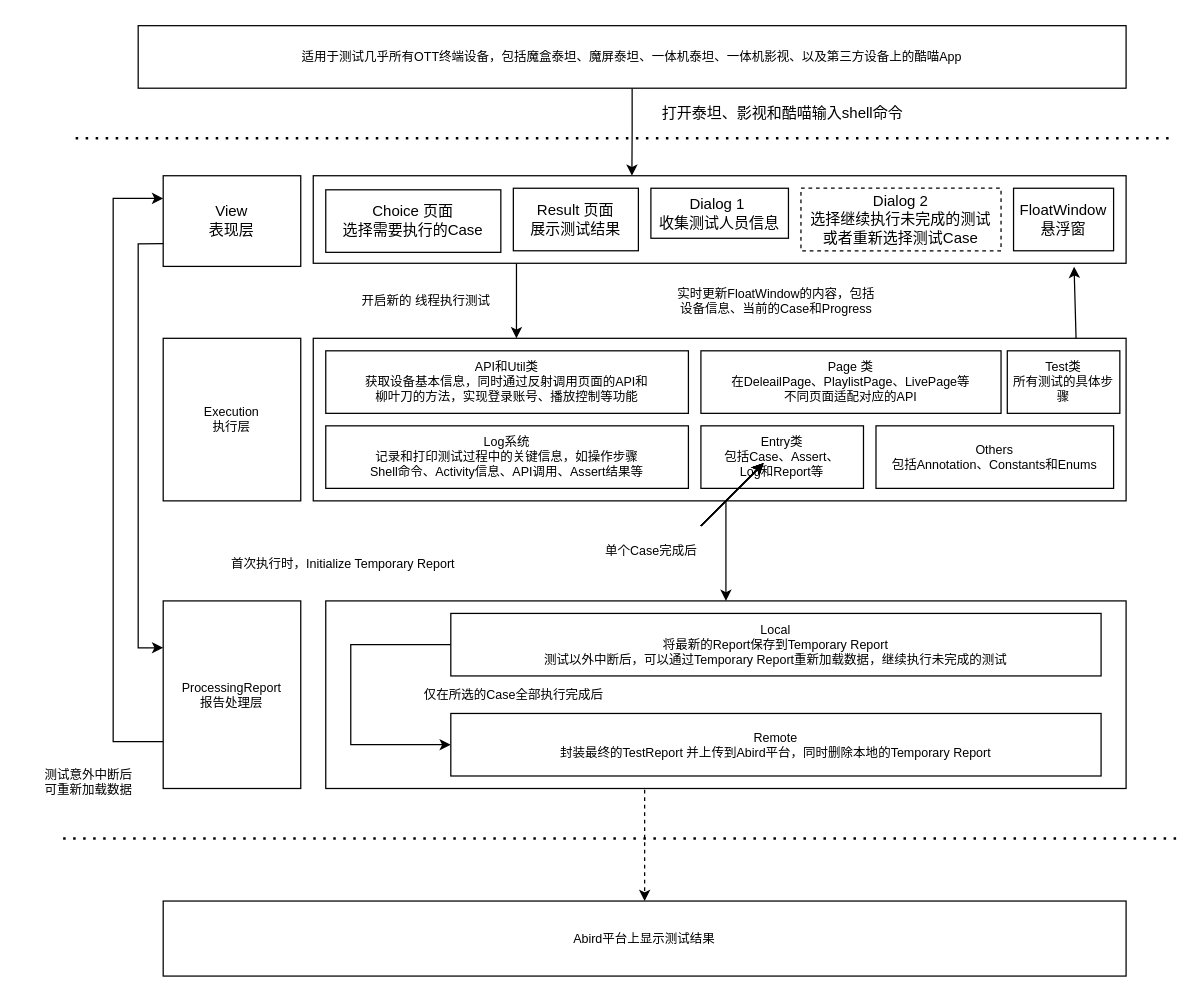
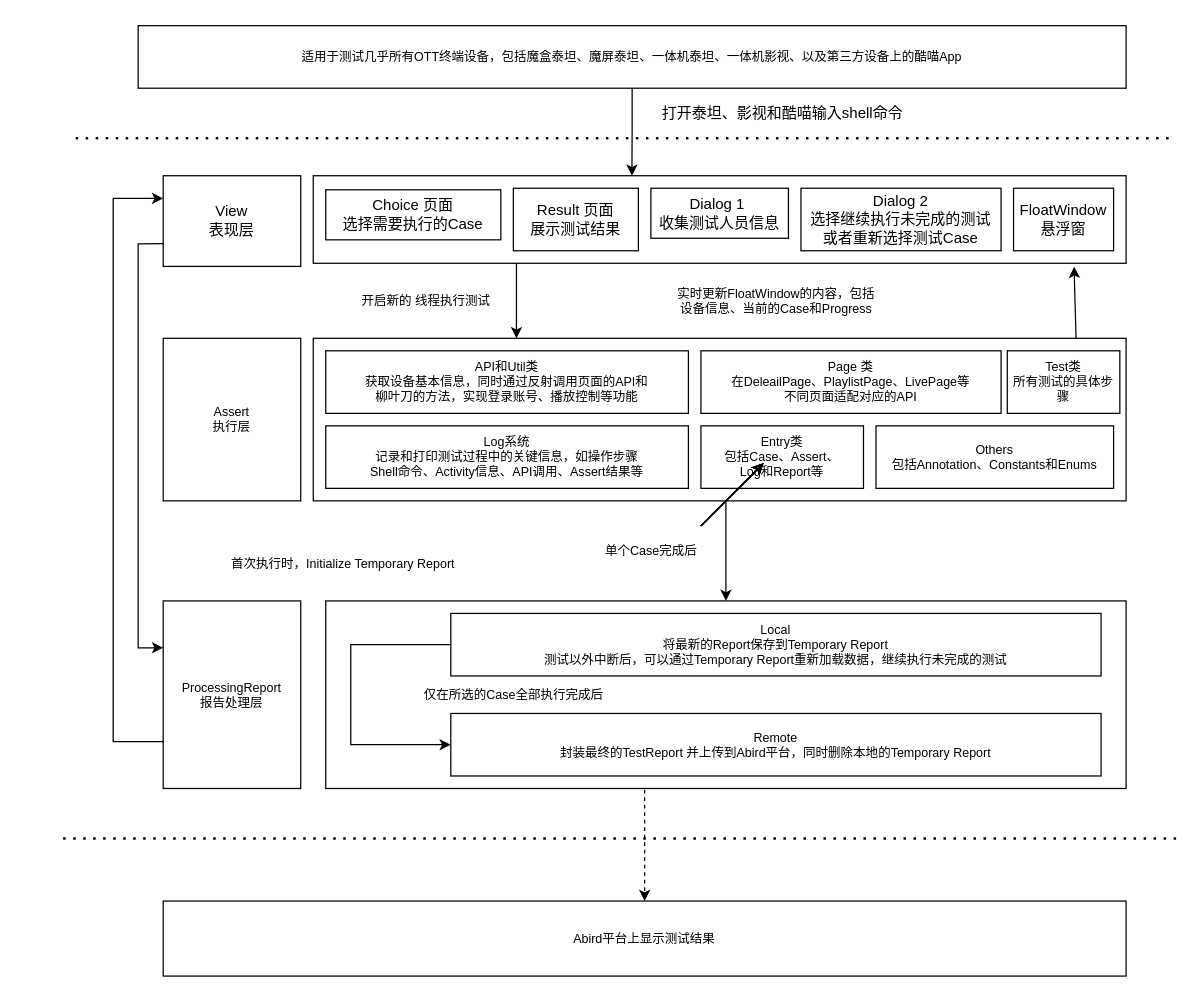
- <mxCell id="13" value="&lt;font style=&quot;font-size: 12px&quot;&gt;Dialog 2&lt;br&gt;选择继续执行未完成的测试&lt;br&gt;或者重新选择测试Case&lt;/font&gt;" style="rounded=0;whiteSpace=wrap;html=1;dashed=1;" vertex="1" parent="1"><mxGeometry x="640" y="150" width="160" height="50" as="geometry" /></mxCell>
+ <mxCell id="13" value="&lt;font style=&quot;font-size: 12px&quot;&gt;Dialog 2&lt;br&gt;选择继续执行未完成的测试&lt;br&gt;或者重新选择测试Case&lt;/font&gt;" style="rounded=0;whiteSpace=wrap;html=1;" vertex="1" parent="1"><mxGeometry x="640" y="150" width="160" height="50" as="geometry" /></mxCell>
- <mxCell id="10" value="Choice 页面&lt;br&gt;选择需要执行的Case" style="rounded=0;whiteSpace=wrap;html=1;" vertex="1" parent="1"><mxGeometry x="260" y="151.25" width="140" height="50" as="geometry" /></mxCell>
+ <mxCell id="10" value="Choice 页面&lt;br&gt;选择需要执行的Case" style="rounded=0;whiteSpace=wrap;html=1;" vertex="1" parent="1"><mxGeometry x="260" y="151.25" width="140" height="40" as="geometry" /></mxCell>
- <mxCell id="15" value="Execution&lt;br&gt;执行层" style="rounded=0;whiteSpace=wrap;html=1;fontSize=10;" vertex="1" parent="1"><mxGeometry x="130" y="270" width="110" height="130" as="geometry" /></mxCell>
+ <mxCell id="15" value="Assert&lt;br&gt;执行层" style="rounded=0;whiteSpace=wrap;html=1;fontSize=10;" vertex="1" parent="1"><mxGeometry x="130" y="270" width="110" height="130" as="geometry" /></mxCell>
- <mxCell id="36" value="测试意外中断后&lt;br&gt;可重新加载数据" style="text;html=1;align=center;verticalAlign=middle;resizable=0;points=[];autosize=1;strokeColor=none;fillColor=none;fontSize=10;" vertex="1" parent="1"><mxGeometry x="20" y="610" width="100" height="30" as="geometry" /></mxCell>
